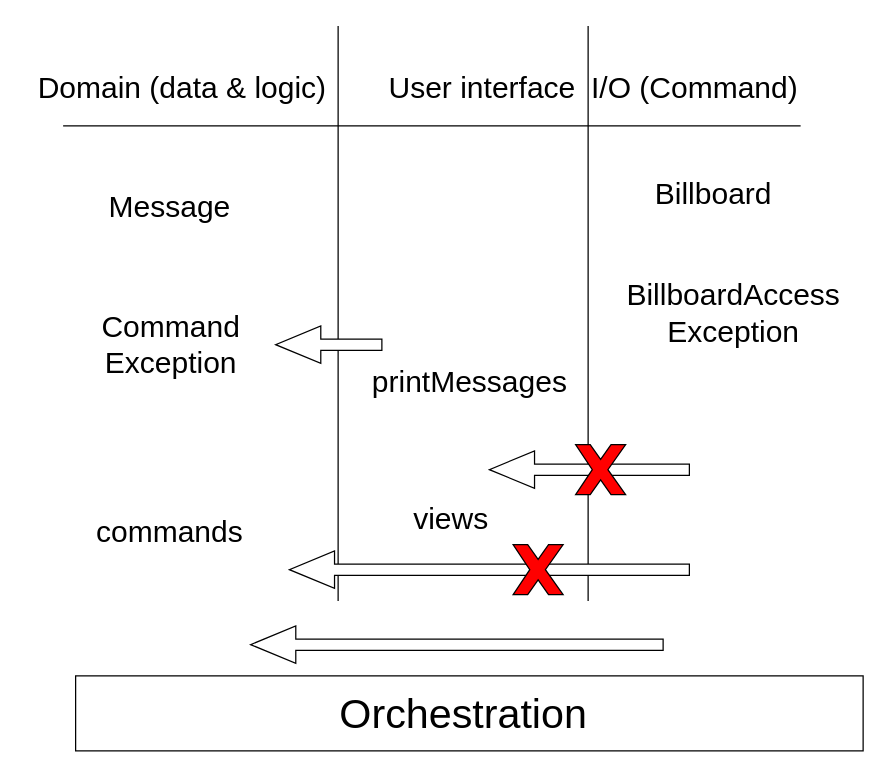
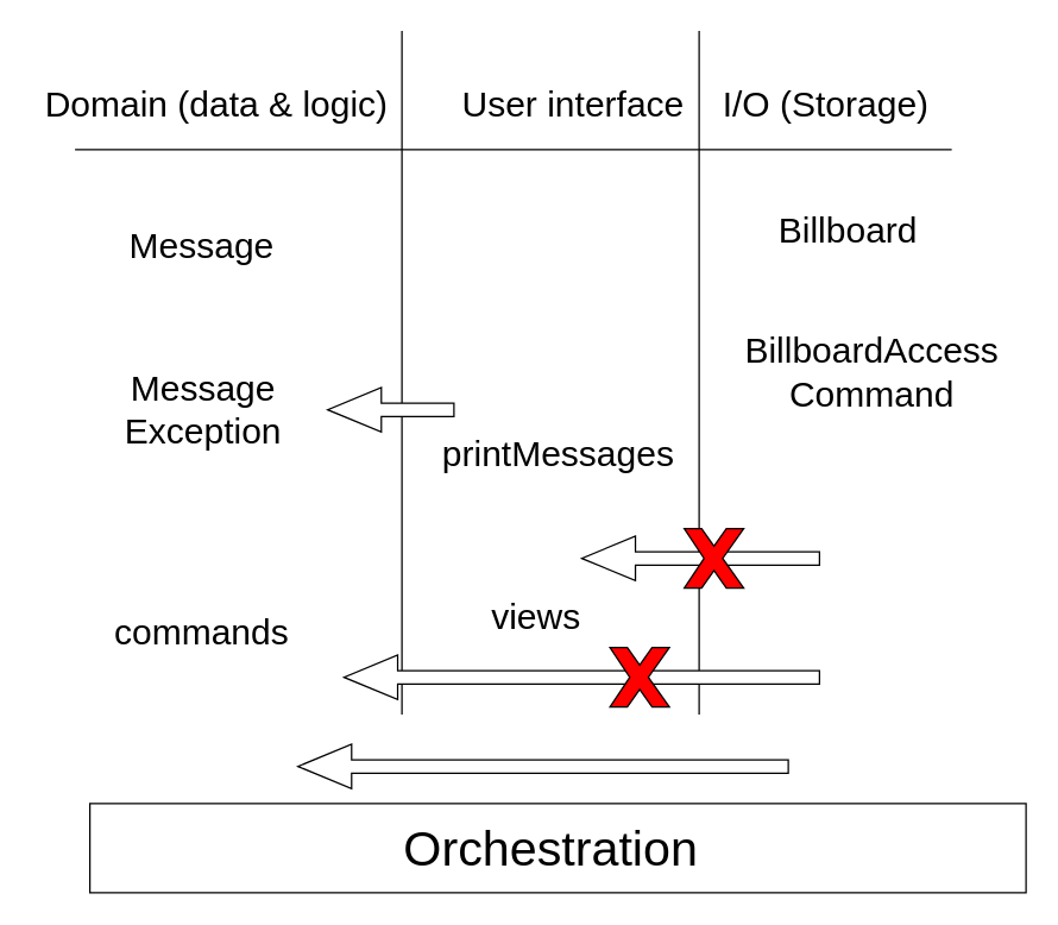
- <mxCell id="3" value="I/O (Command)" style="text;html=1;align=center;verticalAlign=middle;resizable=0;points=[];autosize=1;strokeColor=none;fillColor=none;fontSize=24;" parent="1" vertex="1"><mxGeometry x="480" y="55" width="150" height="30" as="geometry" /></mxCell>
+ <mxCell id="3" value="I/O (Storage)" style="text;html=1;align=center;verticalAlign=middle;resizable=0;points=[];autosize=1;strokeColor=none;fillColor=none;fontSize=24;" parent="1" vertex="1"><mxGeometry x="480" y="55" width="150" height="30" as="geometry" /></mxCell>
- <mxCell id="17" value="BillboardAccess&lt;br&gt;Exception" style="text;html=1;align=center;verticalAlign=middle;resizable=0;points=[];autosize=1;strokeColor=none;fillColor=none;fontSize=24;" parent="1" vertex="1"><mxGeometry x="491" y="220" width="190" height="60" as="geometry" /></mxCell>
+ <mxCell id="17" value="BillboardAccess&lt;br&gt;Command" style="text;html=1;align=center;verticalAlign=middle;resizable=0;points=[];autosize=1;strokeColor=none;fillColor=none;fontSize=24;" parent="1" vertex="1"><mxGeometry x="491" y="220" width="190" height="60" as="geometry" /></mxCell>
- <mxCell id="18" value="Command&lt;br&gt;Exception" style="text;html=1;align=center;verticalAlign=middle;resizable=0;points=[];autosize=1;strokeColor=none;fillColor=none;fontSize=24;" parent="1" vertex="1"><mxGeometry x="71" y="245" width="130" height="60" as="geometry" /></mxCell>
+ <mxCell id="18" value="Message&lt;br&gt;Exception" style="text;html=1;align=center;verticalAlign=middle;resizable=0;points=[];autosize=1;strokeColor=none;fillColor=none;fontSize=24;" parent="1" vertex="1"><mxGeometry x="71" y="245" width="130" height="60" as="geometry" /></mxCell>
